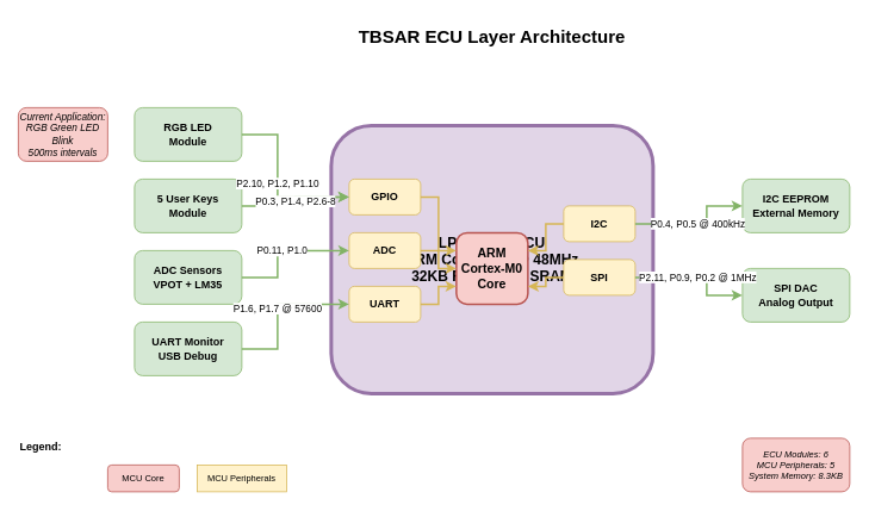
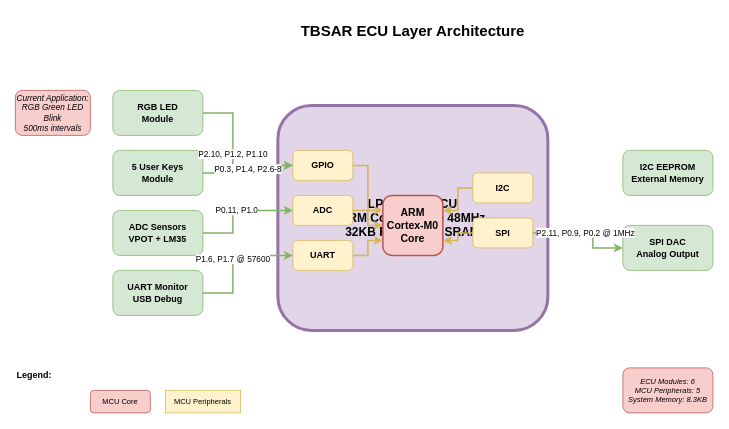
- <mxCell id="20" value="P0.4, P0.5 @ 400kHz" style="edgeStyle=orthogonalEdgeStyle;rounded=0;orthogonalLoop=1;jettySize=auto;html=1;exitX=1;exitY=0.5;exitDx=0;exitDy=0;entryX=0;entryY=0.5;entryDx=0;entryDy=0;strokeWidth=2;strokeColor=#82b366;" edge="1" parent="1" source="8" target="14"><mxGeometry relative="1" as="geometry"><Array as="points"><mxPoint x="790" y="250" /><mxPoint x="790" y="230" /></Array></mxGeometry></mxCell>
